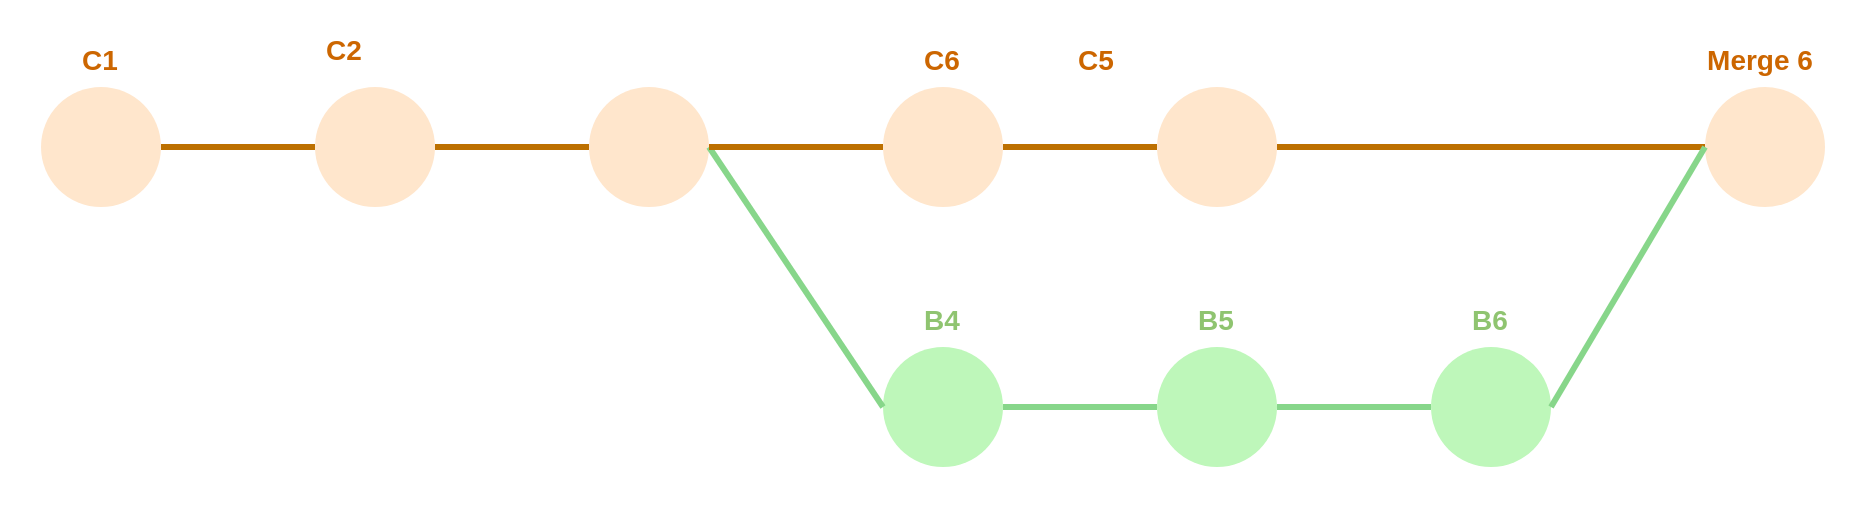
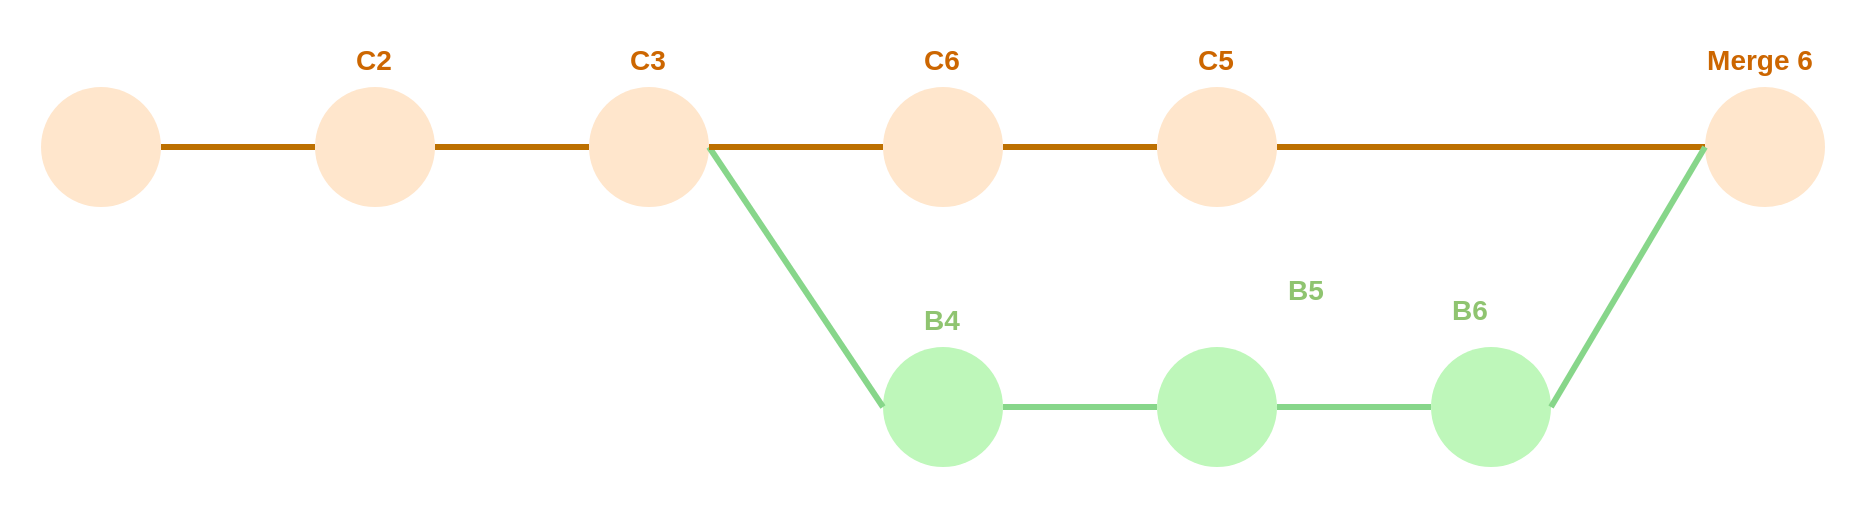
- <mxCell id="6" value="C2" style="text;html=1;strokeColor=none;fillColor=none;align=center;verticalAlign=middle;whiteSpace=wrap;rounded=0;fontStyle=1;fontSize=14;fontColor=#CC6600;" parent="1" vertex="1"><mxGeometry x="152" y="15" width="40" height="20" as="geometry" /></mxCell>
+ <mxCell id="6" value="C2" style="text;html=1;strokeColor=none;fillColor=none;align=center;verticalAlign=middle;whiteSpace=wrap;rounded=0;fontStyle=1;fontSize=14;fontColor=#CC6600;" parent="1" vertex="1"><mxGeometry x="167" y="20" width="40" height="20" as="geometry" /></mxCell>
- <mxCell id="5" value="C1" style="text;html=1;strokeColor=none;fillColor=none;align=center;verticalAlign=middle;whiteSpace=wrap;rounded=0;fontStyle=1;fontSize=14;fontColor=#CC6600;" parent="1" vertex="1"><mxGeometry x="30" y="20" width="40" height="20" as="geometry" /></mxCell>
+ <mxCell id="9" value="C3" style="text;html=1;strokeColor=none;fillColor=none;align=center;verticalAlign=middle;whiteSpace=wrap;rounded=0;fontStyle=1;fontSize=14;fontColor=#CC6600;" parent="1" vertex="1"><mxGeometry x="304" y="20" width="40" height="20" as="geometry" /></mxCell>
- <mxCell id="24" value="C5" style="text;html=1;strokeColor=none;fillColor=none;align=center;verticalAlign=middle;whiteSpace=wrap;rounded=0;fontStyle=1;fontSize=14;fontColor=#CC6600;" parent="1" vertex="1"><mxGeometry x="528" y="20" width="40" height="20" as="geometry" /></mxCell>
+ <mxCell id="24" value="C5" style="text;html=1;strokeColor=none;fillColor=none;align=center;verticalAlign=middle;whiteSpace=wrap;rounded=0;fontStyle=1;fontSize=14;fontColor=#CC6600;" parent="1" vertex="1"><mxGeometry x="588" y="20" width="40" height="20" as="geometry" /></mxCell>
- <mxCell id="14" value="B5" style="text;html=1;strokeColor=none;fillColor=none;align=center;verticalAlign=middle;whiteSpace=wrap;rounded=0;fontStyle=1;fontSize=14;fontColor=#8FC470;" parent="1" vertex="1"><mxGeometry x="588" y="150" width="40" height="20" as="geometry" /></mxCell>
+ <mxCell id="14" value="B5" style="text;html=1;strokeColor=none;fillColor=none;align=center;verticalAlign=middle;whiteSpace=wrap;rounded=0;fontStyle=1;fontSize=14;fontColor=#8FC470;" parent="1" vertex="1"><mxGeometry x="633" y="135" width="40" height="20" as="geometry" /></mxCell>
- <mxCell id="18" value="B6" style="text;html=1;strokeColor=none;fillColor=none;align=center;verticalAlign=middle;whiteSpace=wrap;rounded=0;fontStyle=1;fontSize=14;fontColor=#8FC470;" parent="1" vertex="1"><mxGeometry x="725" y="150" width="40" height="20" as="geometry" /></mxCell>
+ <mxCell id="18" value="B6" style="text;html=1;strokeColor=none;fillColor=none;align=center;verticalAlign=middle;whiteSpace=wrap;rounded=0;fontStyle=1;fontSize=14;fontColor=#8FC470;" parent="1" vertex="1"><mxGeometry x="715" y="145" width="40" height="20" as="geometry" /></mxCell>
